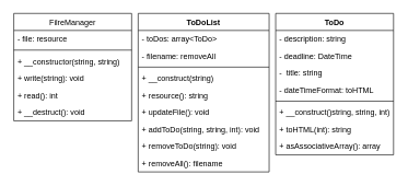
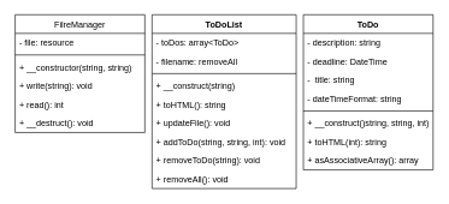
- <mxCell id="23" value="- dateTimeFormat: toHTML" style="text;strokeColor=none;fillColor=none;align=left;verticalAlign=top;spacingLeft=4;spacingRight=4;overflow=hidden;rotatable=0;points=[[0,0.5],[1,0.5]];portConstraint=eastwest;" vertex="1" parent="19"><mxGeometry y="104" width="180" height="26" as="geometry" /></mxCell>
+ <mxCell id="23" value="- dateTimeFormat: string" style="text;strokeColor=none;fillColor=none;align=left;verticalAlign=top;spacingLeft=4;spacingRight=4;overflow=hidden;rotatable=0;points=[[0,0.5],[1,0.5]];portConstraint=eastwest;" vertex="1" parent="19"><mxGeometry y="104" width="180" height="26" as="geometry" /></mxCell>
- <mxCell id="14" value="+ resource(): string" style="text;strokeColor=none;fillColor=none;align=left;verticalAlign=top;spacingLeft=4;spacingRight=4;overflow=hidden;rotatable=0;points=[[0,0.5],[1,0.5]];portConstraint=eastwest;" vertex="1" parent="9"><mxGeometry y="112" width="200" height="26" as="geometry" /></mxCell>
+ <mxCell id="14" value="+ toHTML(): string" style="text;strokeColor=none;fillColor=none;align=left;verticalAlign=top;spacingLeft=4;spacingRight=4;overflow=hidden;rotatable=0;points=[[0,0.5],[1,0.5]];portConstraint=eastwest;" vertex="1" parent="9"><mxGeometry y="112" width="200" height="26" as="geometry" /></mxCell>
- <mxCell id="18" value="+ removeAll(): filename" style="text;strokeColor=none;fillColor=none;align=left;verticalAlign=top;spacingLeft=4;spacingRight=4;overflow=hidden;rotatable=0;points=[[0,0.5],[1,0.5]];portConstraint=eastwest;" vertex="1" parent="9"><mxGeometry y="216" width="200" height="26" as="geometry" /></mxCell>
+ <mxCell id="18" value="+ removeAll(): void" style="text;strokeColor=none;fillColor=none;align=left;verticalAlign=top;spacingLeft=4;spacingRight=4;overflow=hidden;rotatable=0;points=[[0,0.5],[1,0.5]];portConstraint=eastwest;" vertex="1" parent="9"><mxGeometry y="216" width="200" height="26" as="geometry" /></mxCell>
